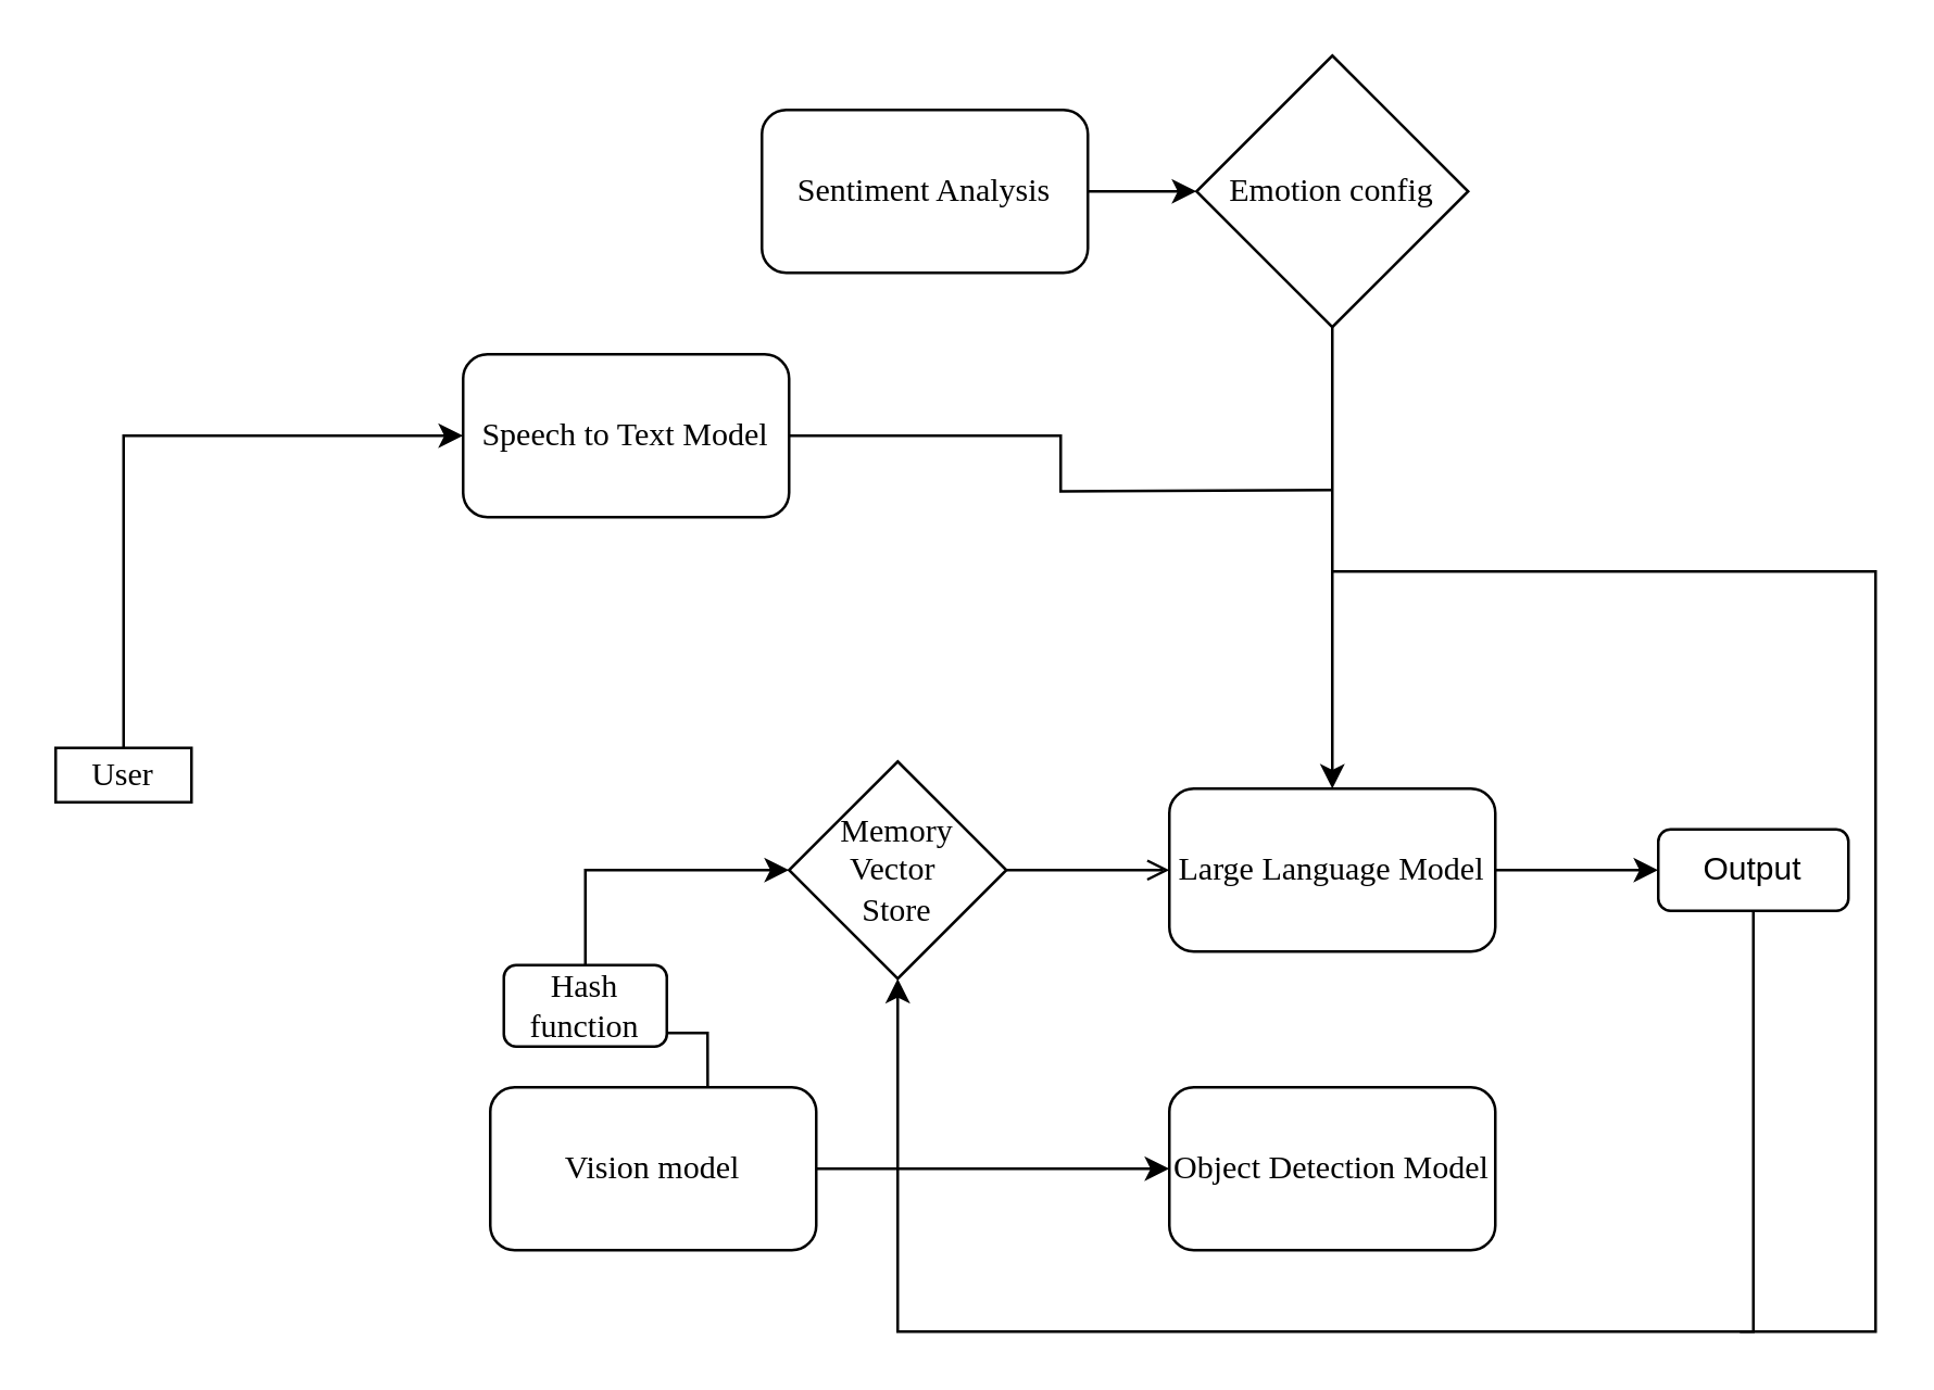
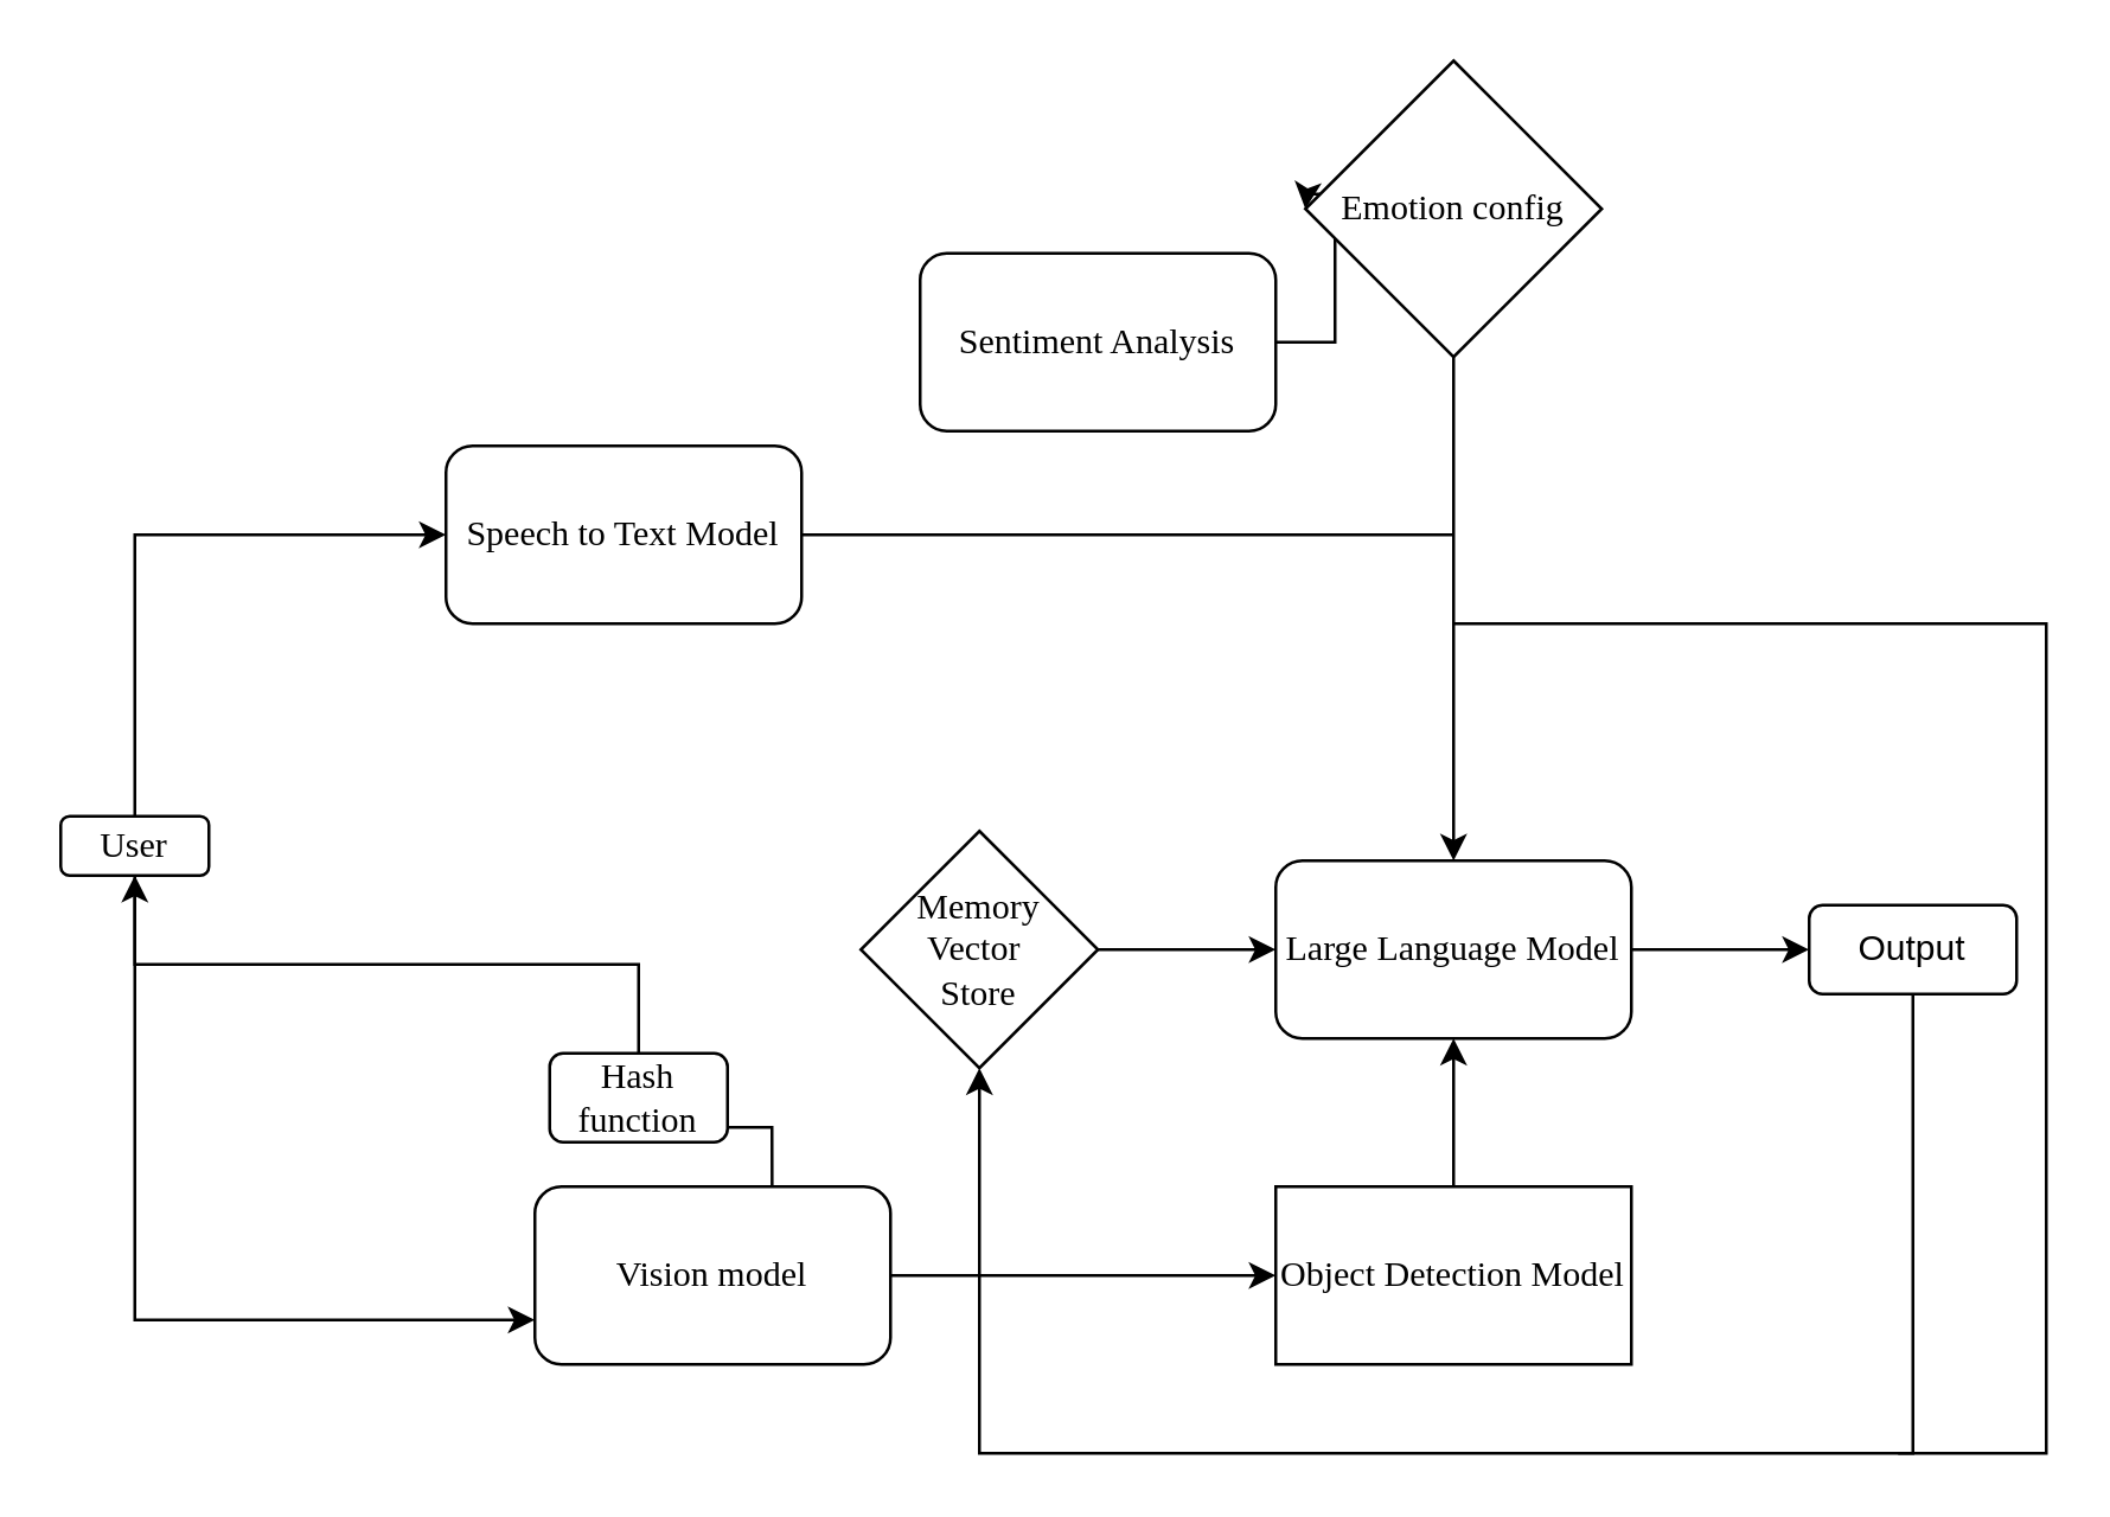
- <mxCell id="8" value="&lt;font face=&quot;Times New Roman&quot;&gt;Sentiment Analysis&lt;br&gt;&lt;/font&gt;" style="rounded=1;whiteSpace=wrap;html=1;" vertex="1" parent="1"><mxGeometry x="280" y="40" width="120" height="60" as="geometry" /></mxCell>
+ <mxCell id="8" value="&lt;font face=&quot;Times New Roman&quot;&gt;Sentiment Analysis&lt;br&gt;&lt;/font&gt;" style="rounded=1;whiteSpace=wrap;html=1;" vertex="1" parent="1"><mxGeometry x="310" y="85" width="120" height="60" as="geometry" /></mxCell>
- <mxCell id="6" value="&lt;font face=&quot;Times New Roman&quot;&gt;Speech to Text Model&lt;br&gt;&lt;/font&gt;" style="rounded=1;whiteSpace=wrap;html=1;" vertex="1" parent="1"><mxGeometry x="170" y="130" width="120" height="60" as="geometry" /></mxCell>
+ <mxCell id="6" value="&lt;font face=&quot;Times New Roman&quot;&gt;Speech to Text Model&lt;br&gt;&lt;/font&gt;" style="rounded=1;whiteSpace=wrap;html=1;" vertex="1" parent="1"><mxGeometry x="150" y="150" width="120" height="60" as="geometry" /></mxCell>
- <mxCell id="4" value="&lt;font face=&quot;Times New Roman&quot;&gt;User&lt;/font&gt;" style="whiteSpace=wrap;html=1;rounded=0;" vertex="1" parent="1"><mxGeometry x="20" y="275" width="50" height="20" as="geometry" /></mxCell>
+ <mxCell id="4" value="&lt;font face=&quot;Times New Roman&quot;&gt;User&lt;/font&gt;" style="rounded=1;whiteSpace=wrap;html=1;" vertex="1" parent="1"><mxGeometry x="20" y="275" width="50" height="20" as="geometry" /></mxCell>
- <mxCell id="21" style="edgeStyle=orthogonalEdgeStyle;rounded=0;orthogonalLoop=1;jettySize=auto;html=1;exitX=0.5;exitY=0;exitDx=0;exitDy=0;entryX=0;entryY=0.5;entryDx=0;entryDy=0;" edge="1" parent="1" source="20" target="18"><mxGeometry relative="1" as="geometry" /></mxCell>
+ <mxCell id="21" style="edgeStyle=orthogonalEdgeStyle;rounded=0;orthogonalLoop=1;jettySize=auto;html=1;exitX=0.5;exitY=0;exitDx=0;exitDy=0;" edge="1" parent="1" source="20" target="4"><mxGeometry relative="1" as="geometry" /></mxCell>
- <mxCell id="17" style="edgeStyle=orthogonalEdgeStyle;rounded=0;orthogonalLoop=1;jettySize=auto;html=1;exitX=1;exitY=0.5;exitDx=0;exitDy=0;entryX=0;entryY=0.5;entryDx=0;entryDy=0;endArrow=open;" edge="1" parent="1" source="18" target="12"><mxGeometry relative="1" as="geometry" /></mxCell>
+ <mxCell id="17" style="edgeStyle=orthogonalEdgeStyle;rounded=0;orthogonalLoop=1;jettySize=auto;html=1;exitX=1;exitY=0.5;exitDx=0;exitDy=0;entryX=0;entryY=0.5;entryDx=0;entryDy=0;" edge="1" parent="1" source="18" target="12"><mxGeometry relative="1" as="geometry" /></mxCell>
+ <mxCell id="22" style="edgeStyle=orthogonalEdgeStyle;rounded=0;orthogonalLoop=1;jettySize=auto;html=1;exitX=0.5;exitY=0;exitDx=0;exitDy=0;entryX=0.5;entryY=1;entryDx=0;entryDy=0;" edge="1" parent="1" source="23" target="12"><mxGeometry relative="1" as="geometry" /></mxCell>
- <mxCell id="23" value="&lt;font face=&quot;Times New Roman&quot;&gt;Object Detection Model&lt;br&gt;&lt;/font&gt;" style="rounded=1;whiteSpace=wrap;html=1;" vertex="1" parent="1"><mxGeometry x="430" y="400" width="120" height="60" as="geometry" /></mxCell>
+ <mxCell id="23" value="&lt;font face=&quot;Times New Roman&quot;&gt;Object Detection Model&lt;br&gt;&lt;/font&gt;" style="whiteSpace=wrap;html=1;rounded=0;" vertex="1" parent="1"><mxGeometry x="430" y="400" width="120" height="60" as="geometry" /></mxCell>
+ <mxCell id="3" style="edgeStyle=orthogonalEdgeStyle;rounded=0;orthogonalLoop=1;jettySize=auto;html=1;exitX=0.5;exitY=1;exitDx=0;exitDy=0;entryX=0;entryY=0.75;entryDx=0;entryDy=0;" edge="1" parent="1" source="4" target="16"><mxGeometry relative="1" as="geometry" /></mxCell>
